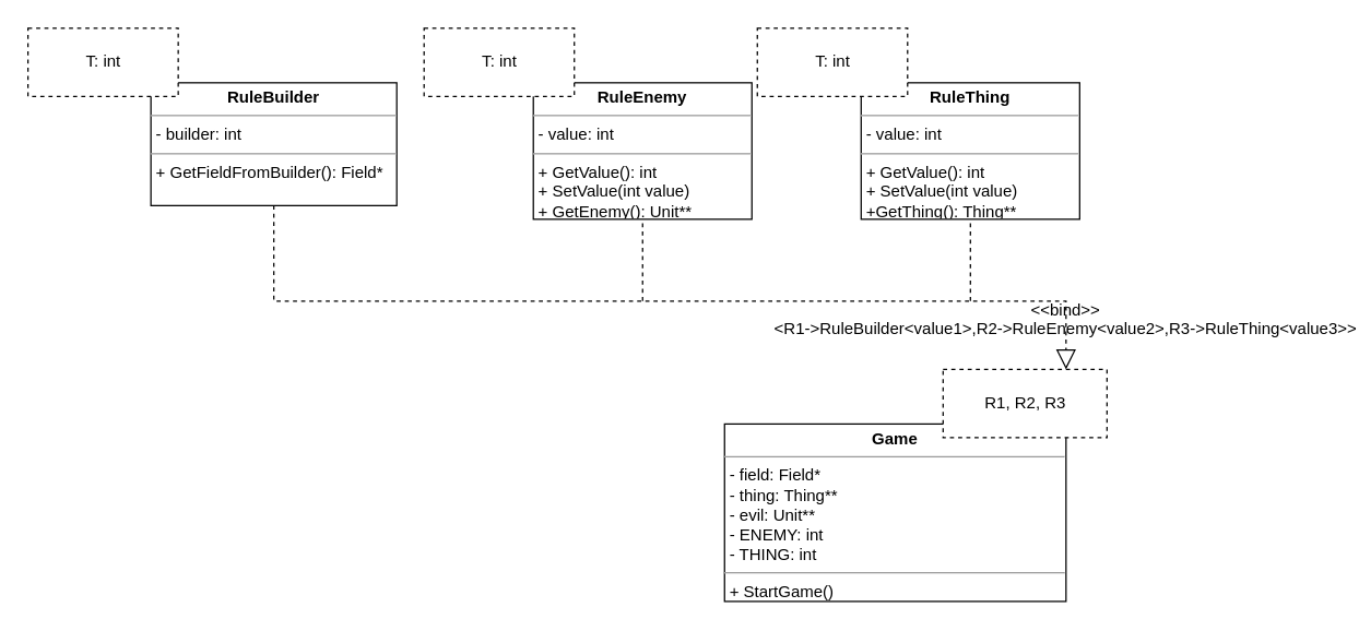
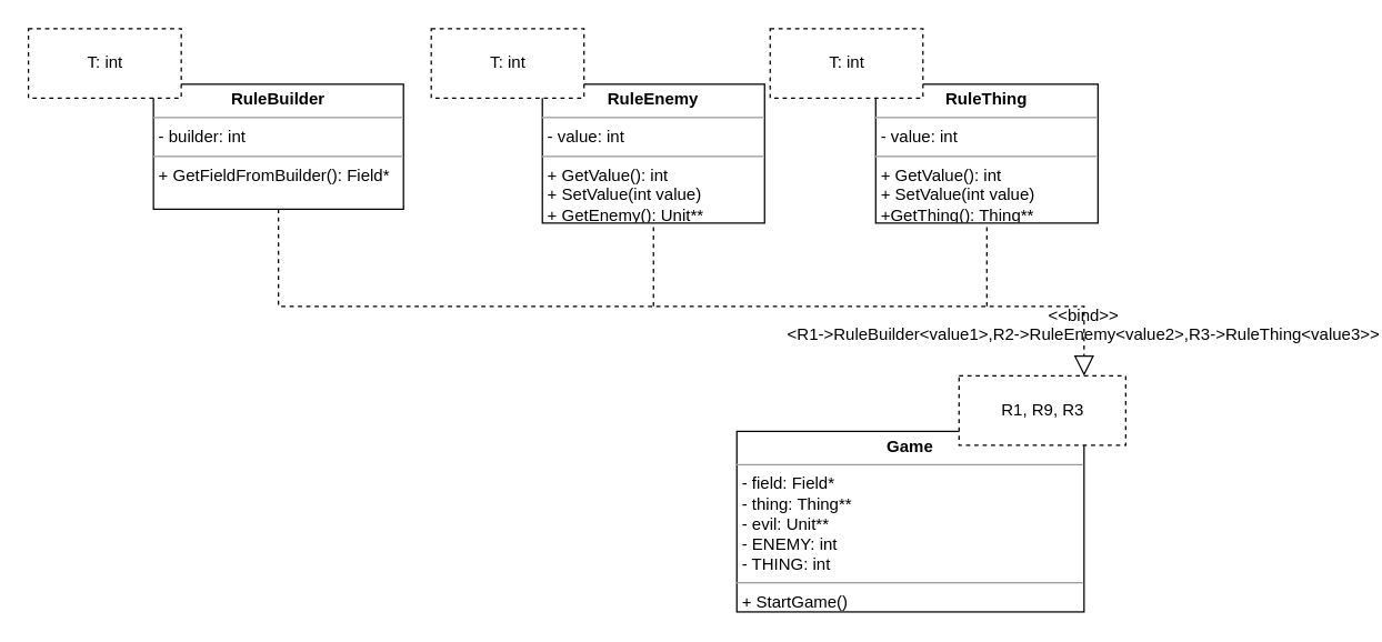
- <mxCell id="6" value="R1, R2, R3" style="html=1;dashed=1;" parent="1" vertex="1"><mxGeometry x="690" y="270" width="120" height="50" as="geometry" /></mxCell>
+ <mxCell id="6" value="R1, R9, R3" style="html=1;dashed=1;" parent="1" vertex="1"><mxGeometry x="690" y="270" width="120" height="50" as="geometry" /></mxCell>
